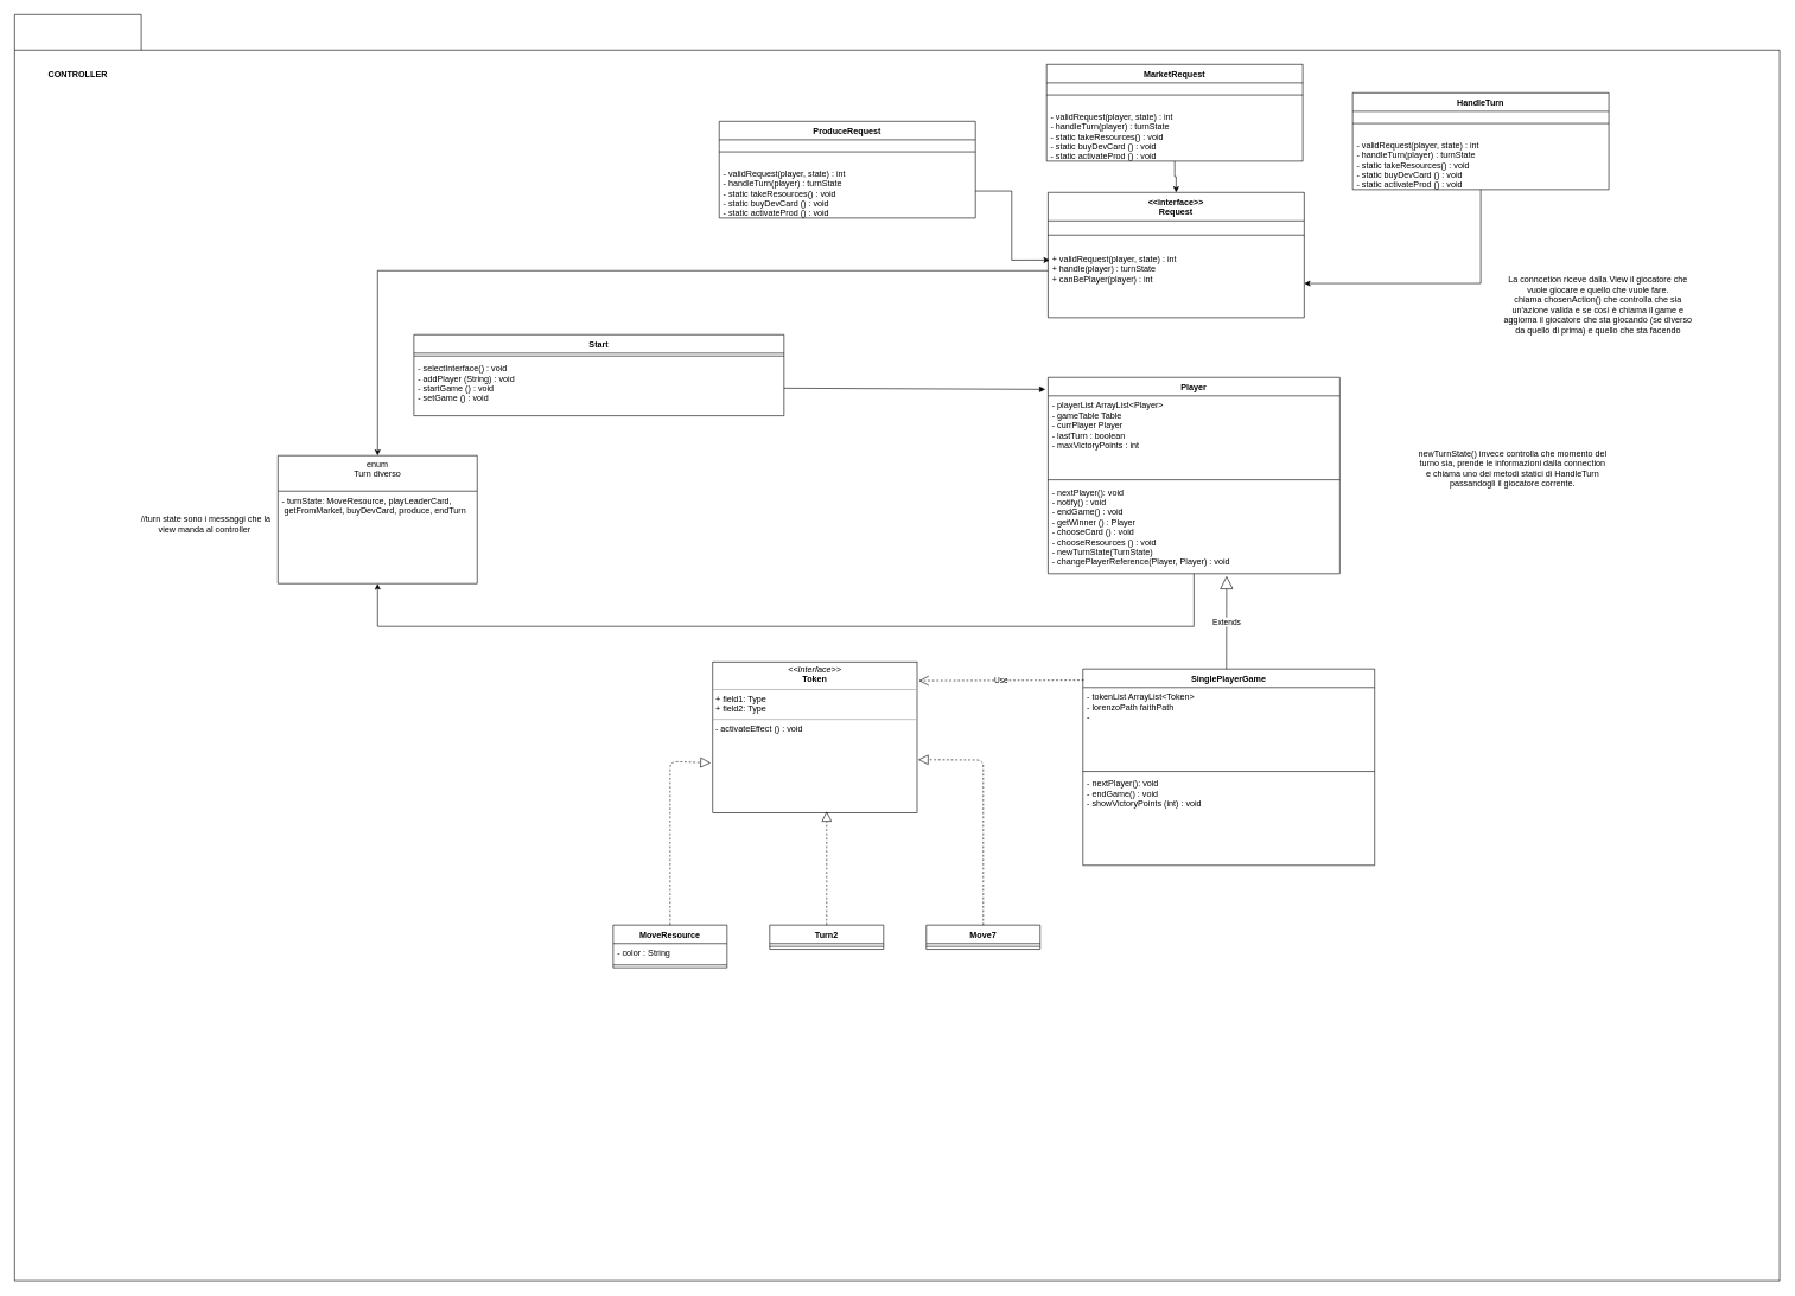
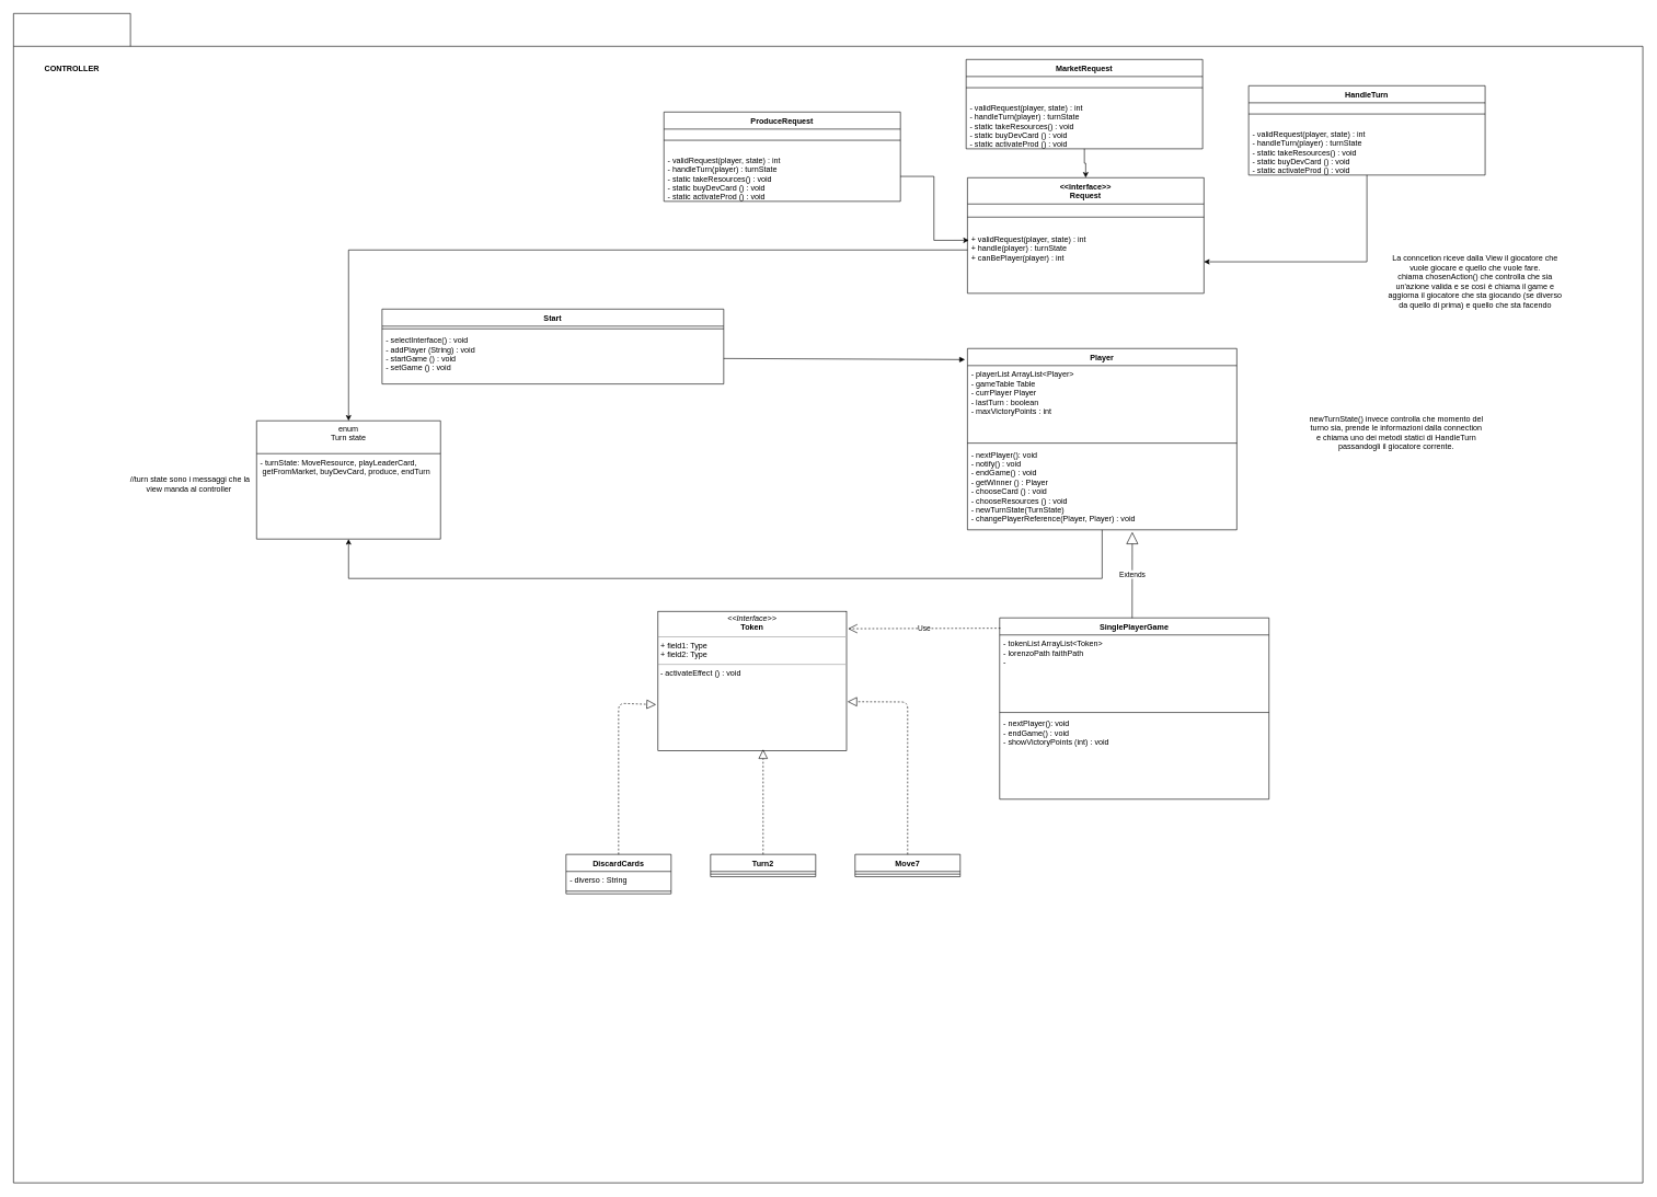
- <mxCell id="29" value="enum&#10;Turn diverso&#10;" style="swimlane;fontStyle=0;childLayout=stackLayout;horizontal=1;startSize=50;fillColor=none;horizontalStack=0;resizeParent=1;resizeParentMax=0;resizeLast=0;collapsible=1;marginBottom=0;" parent="1" vertex="1"><mxGeometry x="390" y="640" width="280" height="180" as="geometry" /></mxCell>
+ <mxCell id="29" value="enum&#10;Turn state&#10;" style="swimlane;fontStyle=0;childLayout=stackLayout;horizontal=1;startSize=50;fillColor=none;horizontalStack=0;resizeParent=1;resizeParentMax=0;resizeLast=0;collapsible=1;marginBottom=0;" parent="1" vertex="1"><mxGeometry x="390" y="640" width="280" height="180" as="geometry" /></mxCell>
- <mxCell id="18" value="MoveResource" style="swimlane;fontStyle=1;align=center;verticalAlign=top;childLayout=stackLayout;horizontal=1;startSize=26;horizontalStack=0;resizeParent=1;resizeParentMax=0;resizeLast=0;collapsible=1;marginBottom=0;" parent="1" vertex="1"><mxGeometry x="861" y="1300" width="160" height="60" as="geometry" /></mxCell>
+ <mxCell id="18" value="DiscardCards" style="swimlane;fontStyle=1;align=center;verticalAlign=top;childLayout=stackLayout;horizontal=1;startSize=26;horizontalStack=0;resizeParent=1;resizeParentMax=0;resizeLast=0;collapsible=1;marginBottom=0;" parent="1" vertex="1"><mxGeometry x="861" y="1300" width="160" height="60" as="geometry" /></mxCell>
- <mxCell id="19" value="- color : String" style="text;strokeColor=none;fillColor=none;align=left;verticalAlign=top;spacingLeft=4;spacingRight=4;overflow=hidden;rotatable=0;points=[[0,0.5],[1,0.5]];portConstraint=eastwest;" parent="18" vertex="1"><mxGeometry y="26" width="160" height="26" as="geometry" /></mxCell>
+ <mxCell id="19" value="- diverso : String" style="text;strokeColor=none;fillColor=none;align=left;verticalAlign=top;spacingLeft=4;spacingRight=4;overflow=hidden;rotatable=0;points=[[0,0.5],[1,0.5]];portConstraint=eastwest;" parent="18" vertex="1"><mxGeometry y="26" width="160" height="26" as="geometry" /></mxCell>
